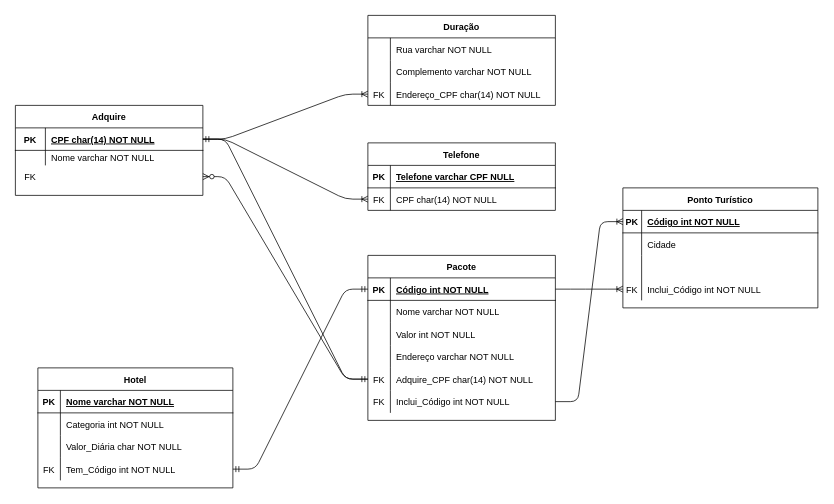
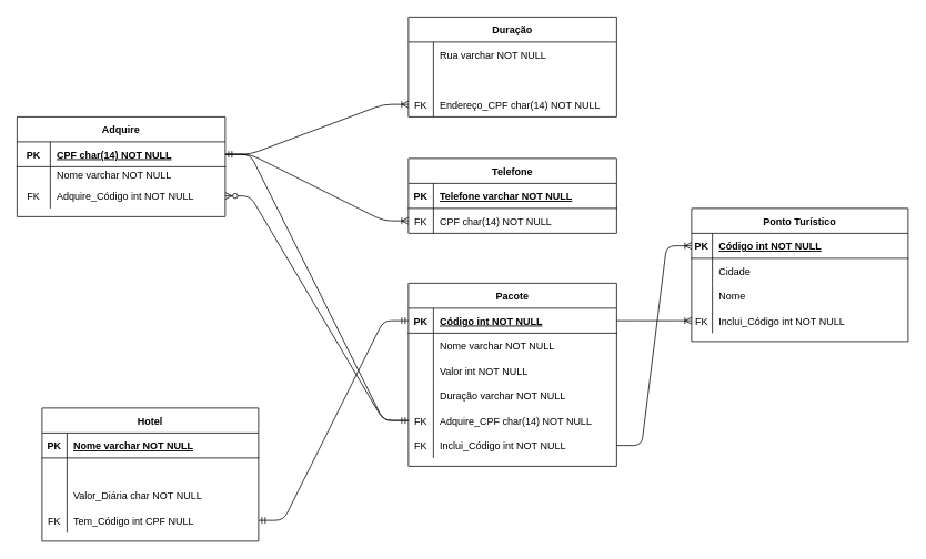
- <mxCell id="72" value="Complemento varchar NOT NULL" style="shape=partialRectangle;connectable=0;fillColor=none;top=0;left=0;bottom=0;right=0;align=left;spacingLeft=6;fontStyle=0;overflow=hidden;" vertex="1" parent="70"><mxGeometry x="30" width="220" height="30" as="geometry" /></mxCell>
+ <mxCell id="43" value="Adquire_Código int NOT NULL" style="shape=partialRectangle;connectable=0;fillColor=none;top=0;left=0;bottom=0;right=0;align=left;spacingLeft=6;fontStyle=0;overflow=hidden;" vertex="1" parent="41"><mxGeometry x="40" width="210" height="30" as="geometry" /></mxCell>
- <mxCell id="47" value="Telefone varchar CPF NULL" style="shape=partialRectangle;connectable=0;fillColor=none;top=0;left=0;bottom=0;right=0;align=left;spacingLeft=6;fontStyle=5;overflow=hidden;" parent="45" vertex="1"><mxGeometry x="30" width="220" height="30" as="geometry" /></mxCell>
+ <mxCell id="47" value="Telefone varchar NOT NULL" style="shape=partialRectangle;connectable=0;fillColor=none;top=0;left=0;bottom=0;right=0;align=left;spacingLeft=6;fontStyle=5;overflow=hidden;" parent="45" vertex="1"><mxGeometry x="30" width="220" height="30" as="geometry" /></mxCell>
+ <mxCell id="61" value="Nome" style="shape=partialRectangle;connectable=0;fillColor=none;top=0;left=0;bottom=0;right=0;align=left;spacingLeft=6;overflow=hidden;" parent="59" vertex="1"><mxGeometry x="25" width="235" height="30" as="geometry" /></mxCell>
- <mxCell id="14" value="Endereço varchar NOT NULL" style="shape=partialRectangle;connectable=0;fillColor=none;top=0;left=0;bottom=0;right=0;align=left;spacingLeft=6;overflow=hidden;" parent="12" vertex="1"><mxGeometry x="30" width="220" height="30" as="geometry" /></mxCell>
+ <mxCell id="14" value="Duração varchar NOT NULL" style="shape=partialRectangle;connectable=0;fillColor=none;top=0;left=0;bottom=0;right=0;align=left;spacingLeft=6;overflow=hidden;" parent="12" vertex="1"><mxGeometry x="30" width="220" height="30" as="geometry" /></mxCell>
- <mxCell id="27" value="Categoria int NOT NULL" style="shape=partialRectangle;connectable=0;fillColor=none;top=0;left=0;bottom=0;right=0;align=left;spacingLeft=6;overflow=hidden;" vertex="1" parent="25"><mxGeometry x="30" width="230" height="30" as="geometry" /></mxCell>
- <mxCell id="33" value="Tem_Código int NOT NULL" style="shape=partialRectangle;connectable=0;fillColor=none;top=0;left=0;bottom=0;right=0;align=left;spacingLeft=6;fontStyle=0;overflow=hidden;" vertex="1" parent="31"><mxGeometry x="30" width="230" height="30" as="geometry" /></mxCell>
+ <mxCell id="33" value="Tem_Código int CPF NULL" style="shape=partialRectangle;connectable=0;fillColor=none;top=0;left=0;bottom=0;right=0;align=left;spacingLeft=6;fontStyle=0;overflow=hidden;" vertex="1" parent="31"><mxGeometry x="30" width="230" height="30" as="geometry" /></mxCell>
